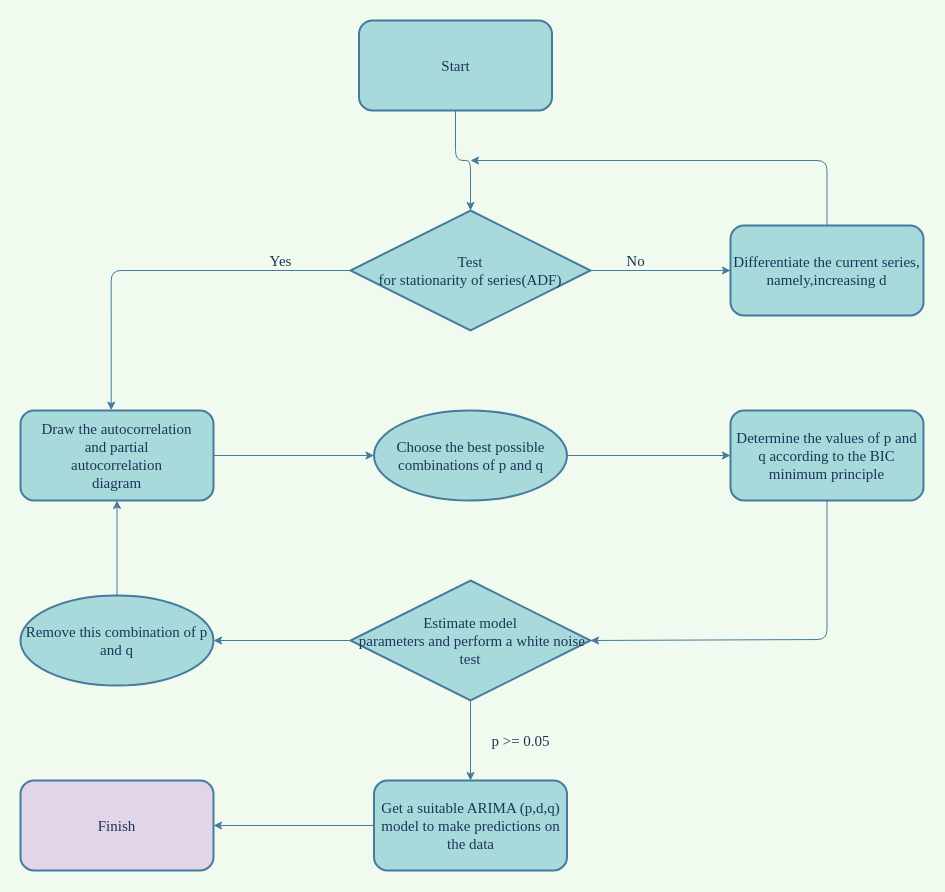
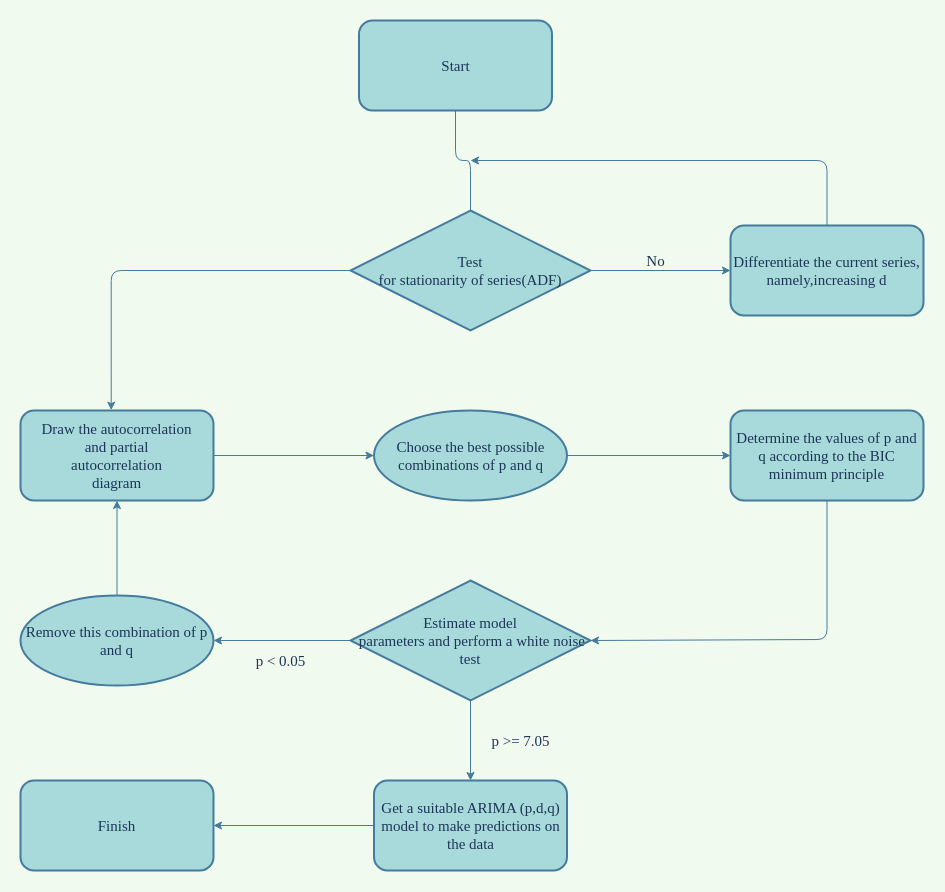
- <mxCell id="4" value="" style="edgeStyle=orthogonalEdgeStyle;rounded=1;orthogonalLoop=1;jettySize=auto;html=1;fontFamily=Lucida Console;fontSize=15;labelBackgroundColor=#F1FAEE;strokeColor=#457B9D;fontColor=#1D3557;" edge="1" parent="1" source="5" target="3"><mxGeometry relative="1" as="geometry" /></mxCell>
+ <mxCell id="4" value="" style="edgeStyle=orthogonalEdgeStyle;rounded=1;orthogonalLoop=1;jettySize=auto;html=1;fontFamily=Lucida Console;fontSize=15;labelBackgroundColor=#F1FAEE;strokeColor=#457B9D;fontColor=#1D3557;endArrow=none;" edge="1" parent="1" source="5" target="3"><mxGeometry relative="1" as="geometry" /></mxCell>
- <mxCell id="14" value="Yes" style="text;html=1;align=center;verticalAlign=middle;resizable=0;points=[];autosize=1;strokeColor=none;fillColor=none;fontSize=15;fontFamily=Lucida Console;fontColor=#1D3557;rounded=1;" vertex="1" parent="1"><mxGeometry x="260" y="250" width="40" height="20" as="geometry" /></mxCell>
- <mxCell id="7" value="No" style="text;html=1;align=center;verticalAlign=middle;resizable=0;points=[];autosize=1;strokeColor=none;fillColor=none;fontSize=15;fontFamily=Lucida Console;fontColor=#1D3557;rounded=1;" vertex="1" parent="1"><mxGeometry x="620" y="250" width="30" height="20" as="geometry" /></mxCell>
+ <mxCell id="7" value="No" style="text;html=1;align=center;verticalAlign=middle;resizable=0;points=[];autosize=1;strokeColor=none;fillColor=none;fontSize=15;fontFamily=Lucida Console;fontColor=#1D3557;rounded=1;" vertex="1" parent="1"><mxGeometry x="640" y="250" width="30" height="20" as="geometry" /></mxCell>
+ <mxCell id="19" value="p &amp;lt; 0.05" style="text;html=1;align=center;verticalAlign=middle;resizable=0;points=[];autosize=1;strokeColor=none;fillColor=none;fontSize=15;fontFamily=Lucida Console;fontColor=#1D3557;rounded=1;" vertex="1" parent="1"><mxGeometry x="235" y="650" width="90" height="20" as="geometry" /></mxCell>
- <mxCell id="23" value="p &amp;gt;= 0.05" style="text;html=1;align=center;verticalAlign=middle;resizable=0;points=[];autosize=1;strokeColor=none;fillColor=none;fontSize=15;fontFamily=Lucida Console;fontColor=#1D3557;rounded=1;" vertex="1" parent="1"><mxGeometry x="470" y="730" width="100" height="20" as="geometry" /></mxCell>
+ <mxCell id="23" value="p &amp;gt;= 7.05" style="text;html=1;align=center;verticalAlign=middle;resizable=0;points=[];autosize=1;strokeColor=none;fillColor=none;fontSize=15;fontFamily=Lucida Console;fontColor=#1D3557;rounded=1;" vertex="1" parent="1"><mxGeometry x="470" y="730" width="100" height="20" as="geometry" /></mxCell>
- <mxCell id="22" value="Finish" style="rounded=1;whiteSpace=wrap;html=1;fontFamily=Lucida Console;fontSize=15;strokeWidth=2;fillColor=#e1d5e7;strokeColor=#457B9D;fontColor=#1D3557;" vertex="1" parent="1"><mxGeometry x="20" y="780" width="193" height="90" as="geometry" /></mxCell>
+ <mxCell id="22" value="Finish" style="rounded=1;whiteSpace=wrap;html=1;fontFamily=Lucida Console;fontSize=15;strokeWidth=2;fillColor=#A8DADC;strokeColor=#457B9D;fontColor=#1D3557;" vertex="1" parent="1"><mxGeometry x="20" y="780" width="193" height="90" as="geometry" /></mxCell>
